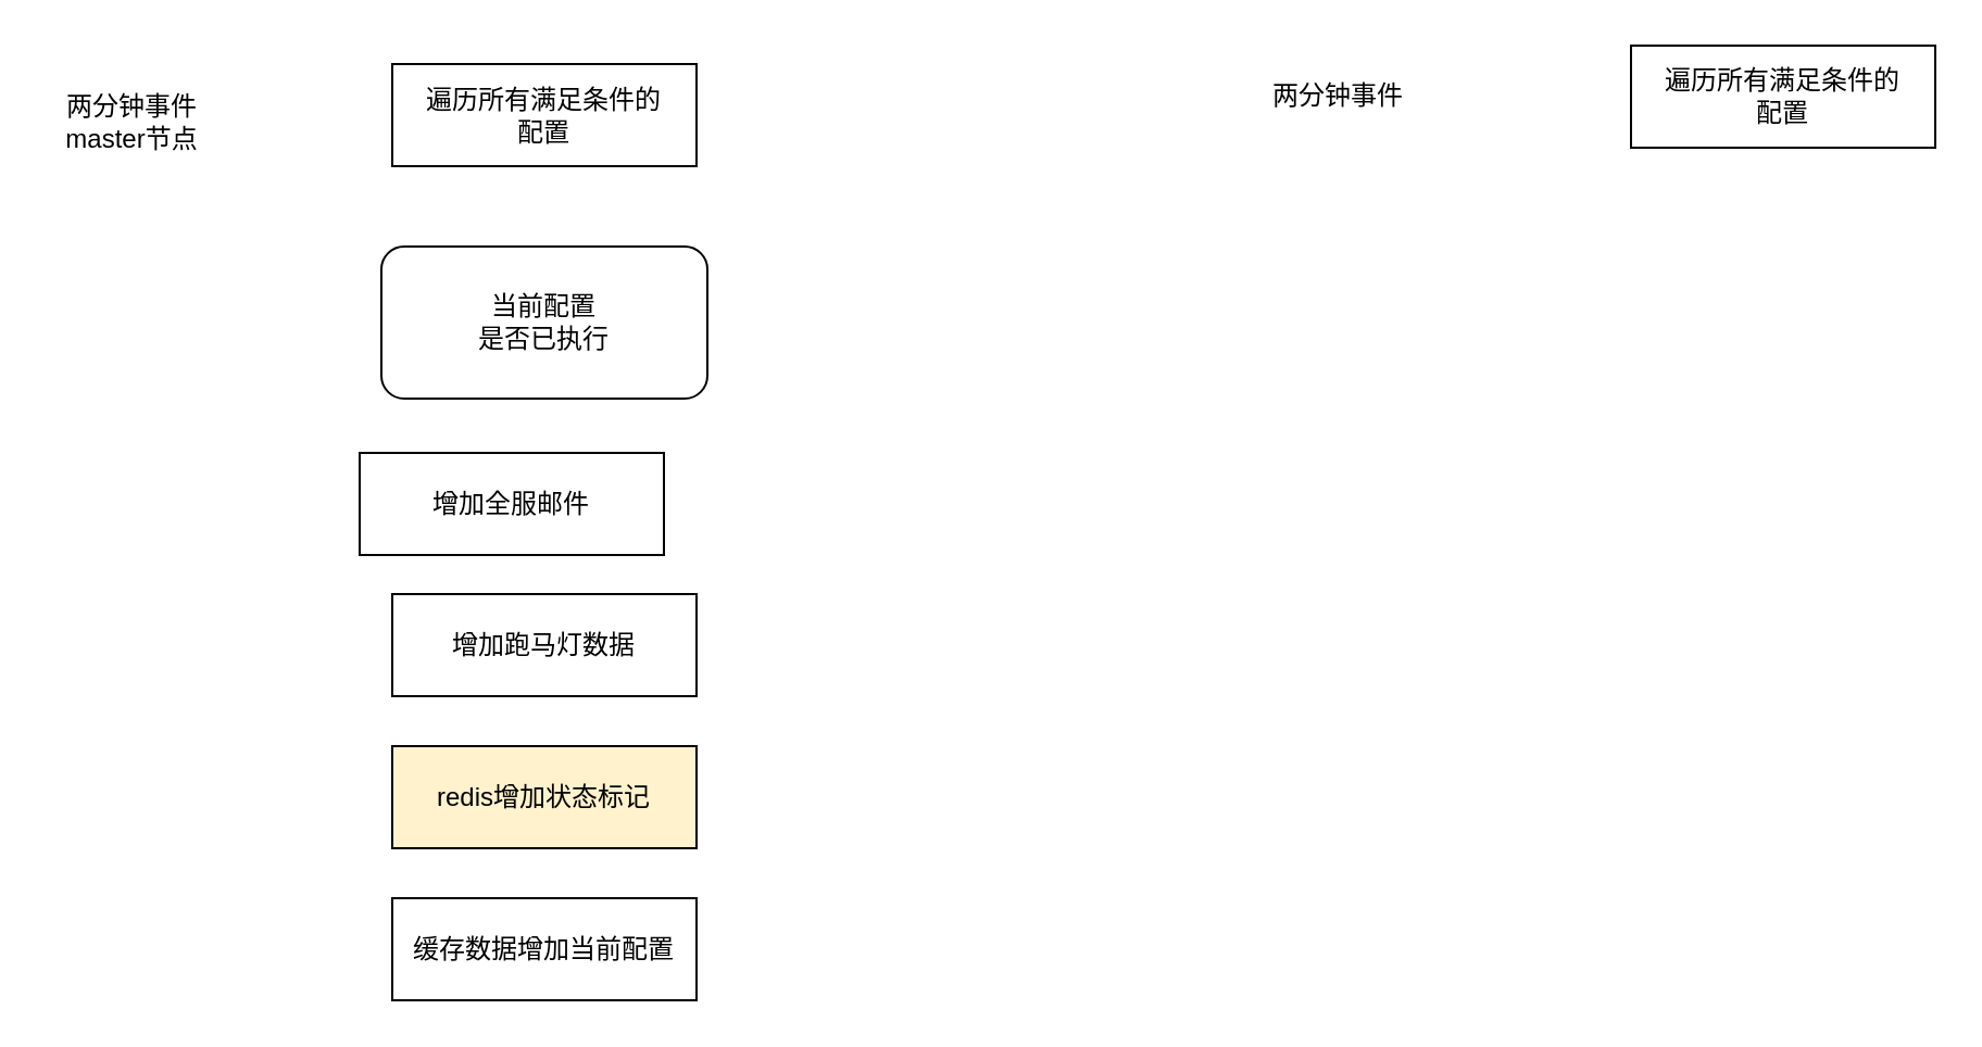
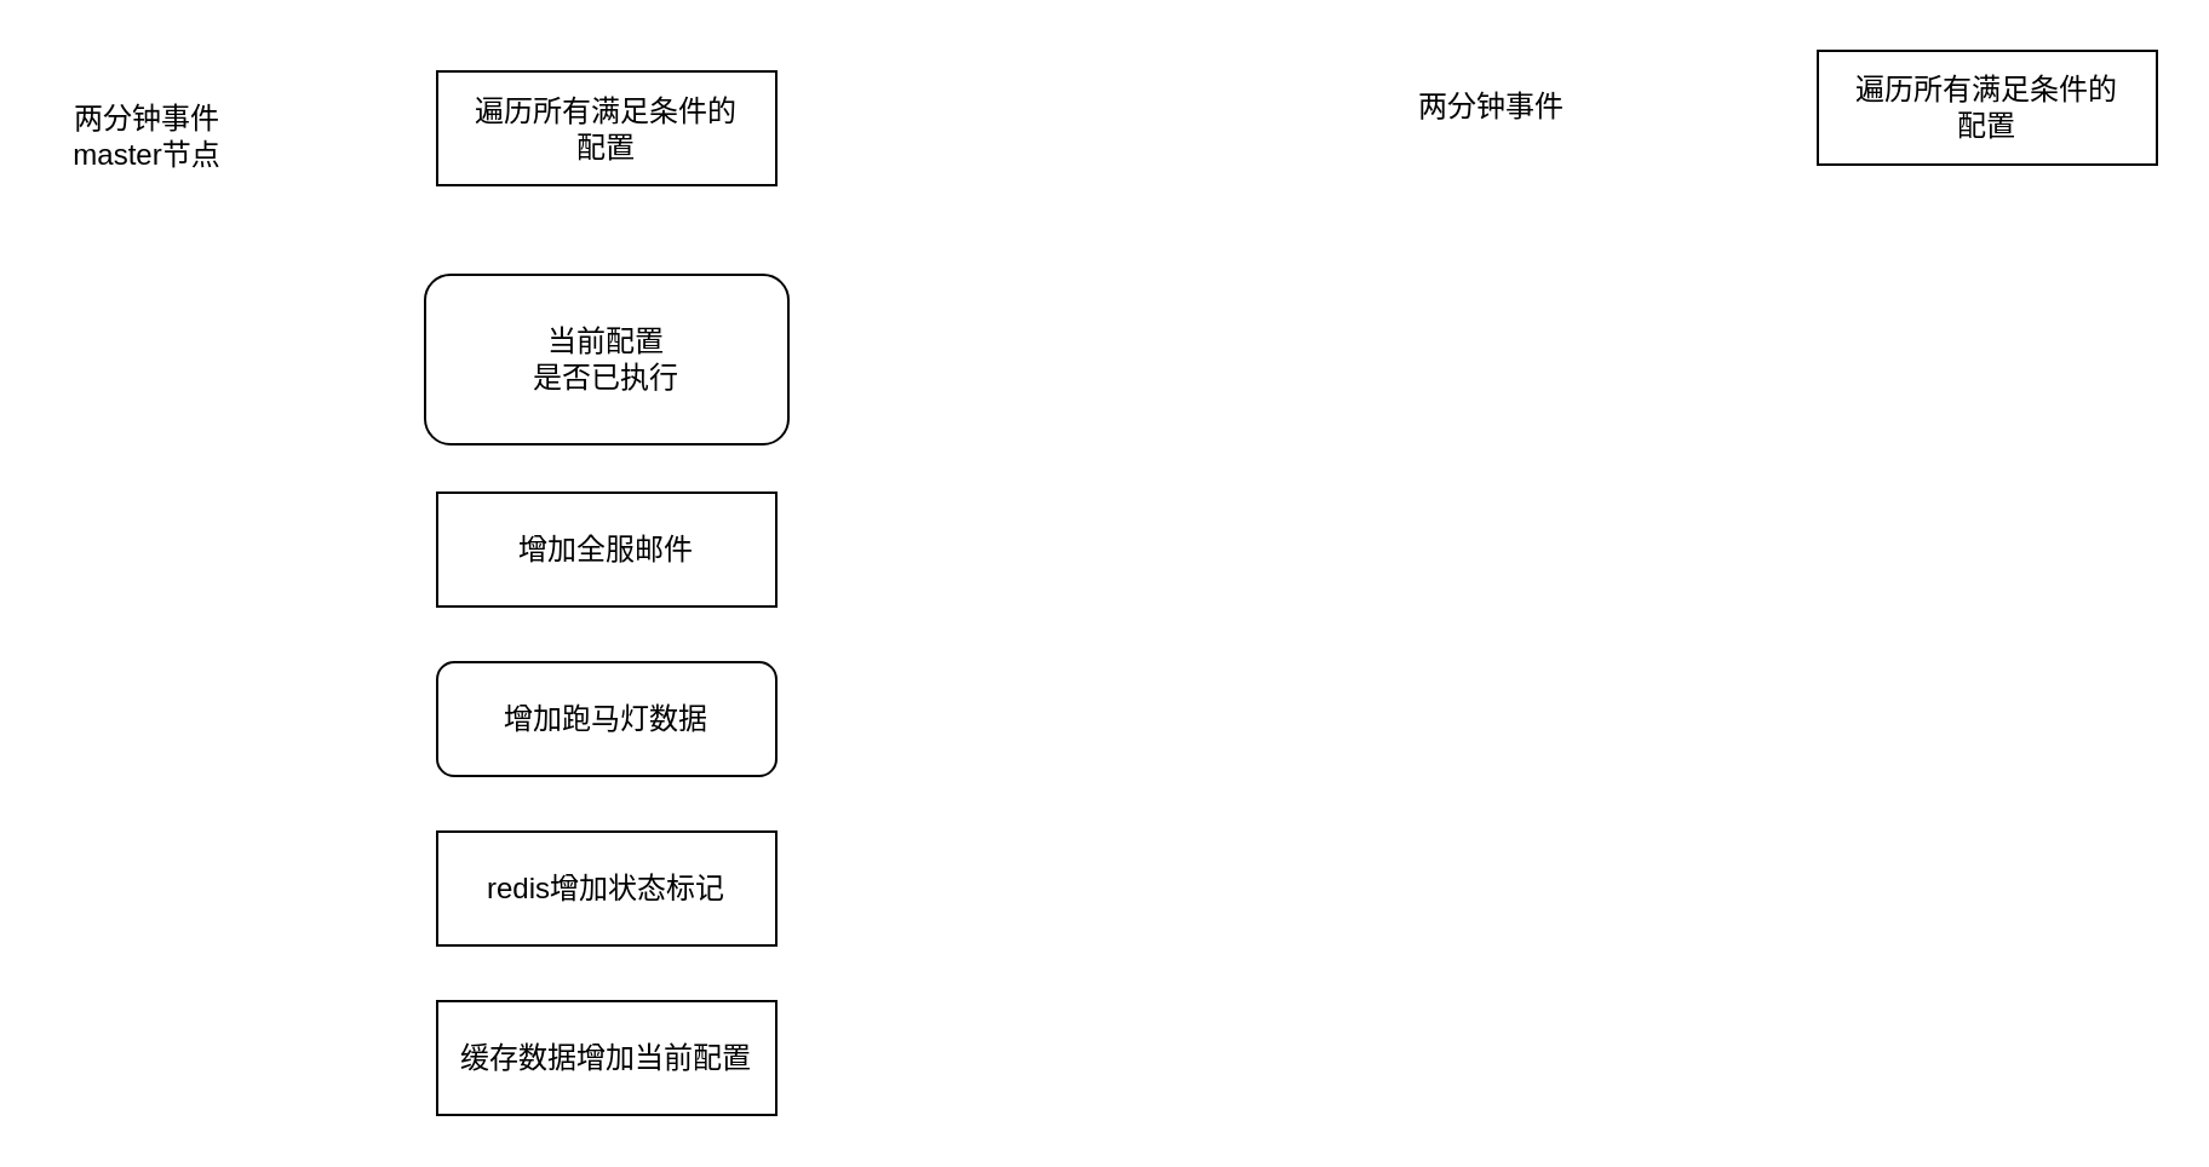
- <mxCell id="5" value="增加全服邮件" style="rounded=0;whiteSpace=wrap;html=1;" vertex="1" parent="1"><mxGeometry x="165" y="208" width="140" height="47" as="geometry" /></mxCell>
+ <mxCell id="5" value="增加全服邮件" style="rounded=0;whiteSpace=wrap;html=1;" vertex="1" parent="1"><mxGeometry x="180" y="203" width="140" height="47" as="geometry" /></mxCell>
- <mxCell id="6" value="增加跑马灯数据" style="rounded=0;whiteSpace=wrap;html=1;" vertex="1" parent="1"><mxGeometry x="180" y="273" width="140" height="47" as="geometry" /></mxCell>
+ <mxCell id="6" value="增加跑马灯数据" style="whiteSpace=wrap;html=1;rounded=1;" vertex="1" parent="1"><mxGeometry x="180" y="273" width="140" height="47" as="geometry" /></mxCell>
- <mxCell id="7" value="redis增加状态标记" style="rounded=0;whiteSpace=wrap;html=1;fillColor=#fff2cc;" vertex="1" parent="1"><mxGeometry x="180" y="343" width="140" height="47" as="geometry" /></mxCell>
+ <mxCell id="7" value="redis增加状态标记" style="rounded=0;whiteSpace=wrap;html=1;" vertex="1" parent="1"><mxGeometry x="180" y="343" width="140" height="47" as="geometry" /></mxCell>
